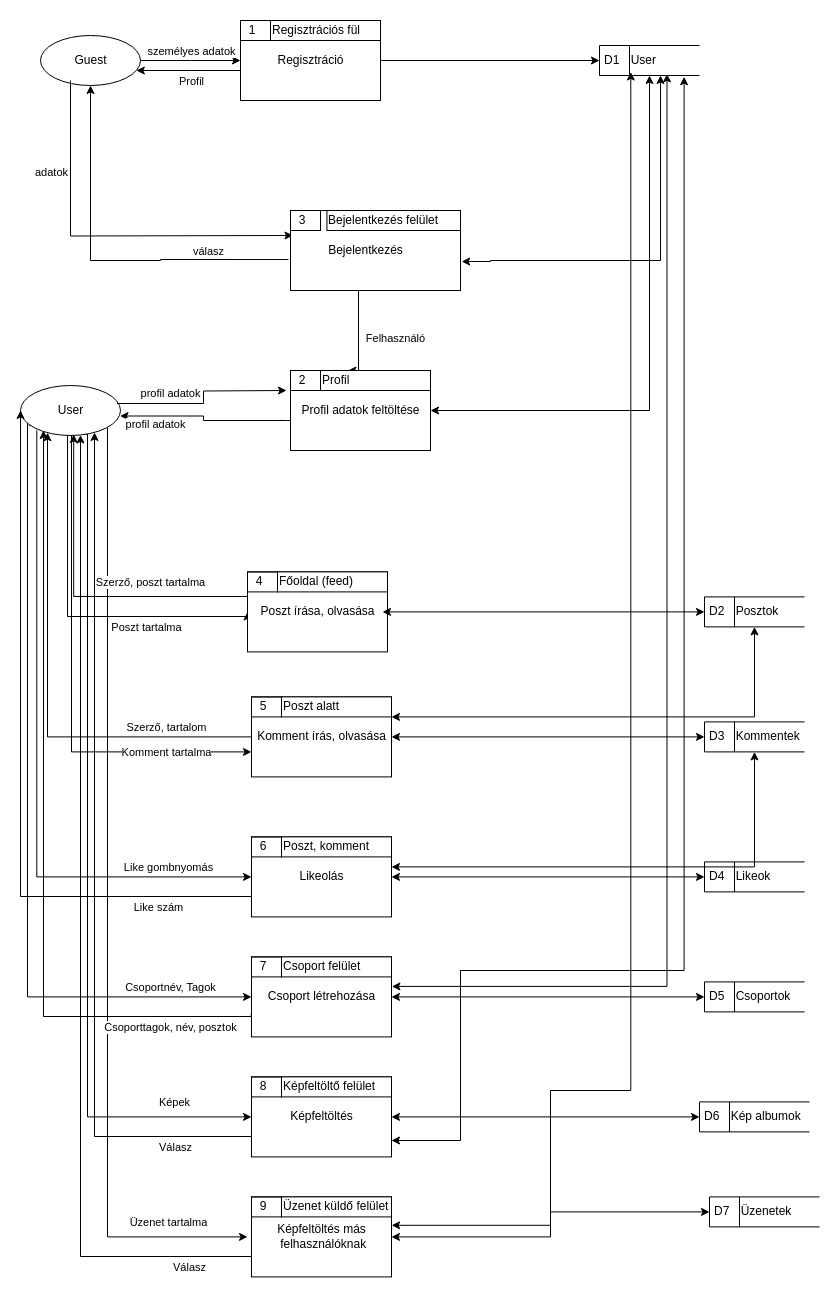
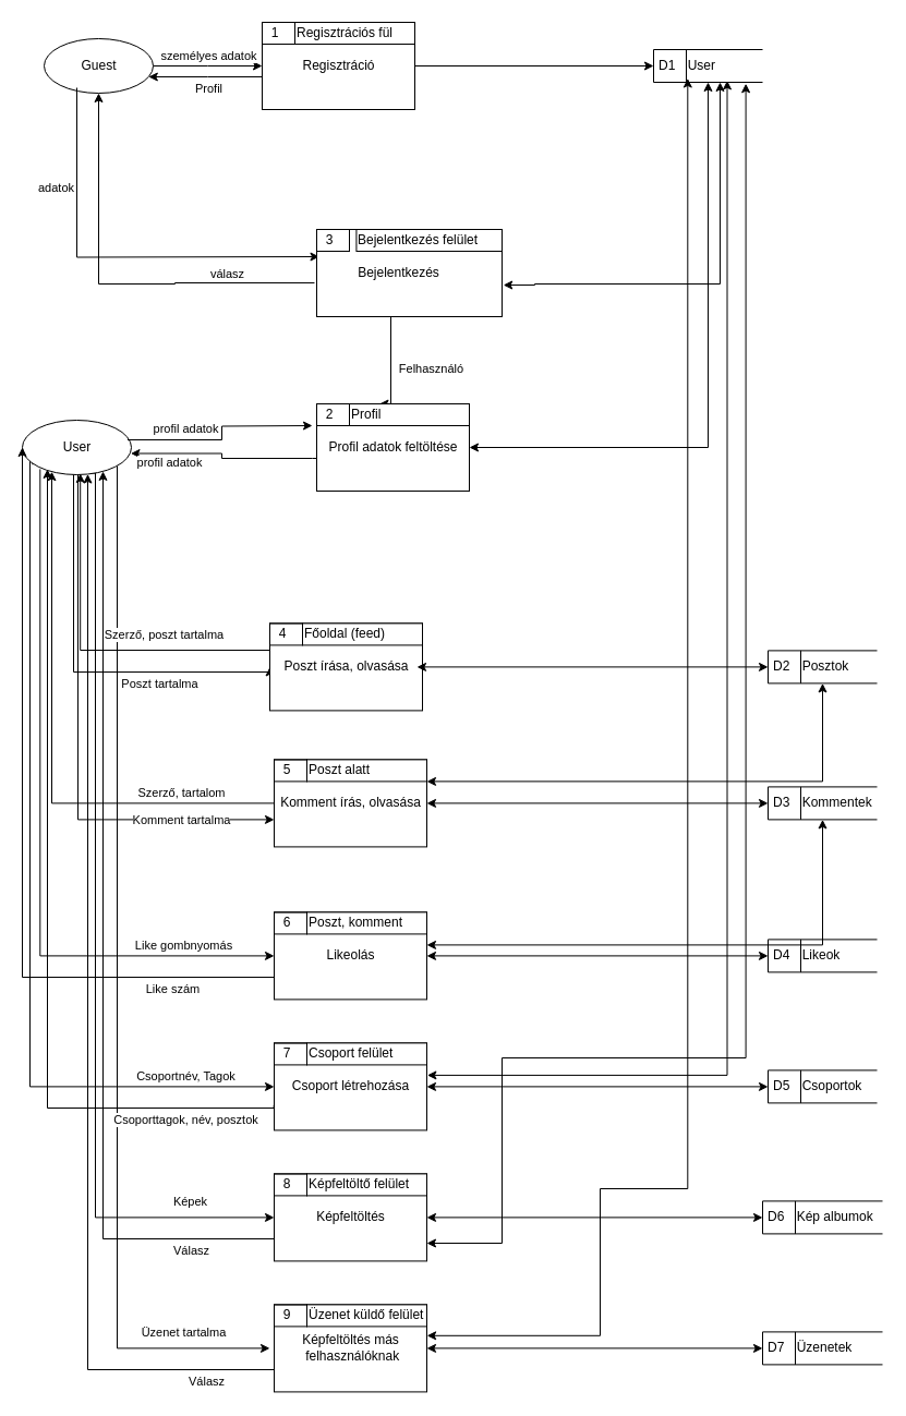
- <mxCell id="59" value="D7&lt;span style=&quot;white-space: pre&quot;&gt;&#09;&lt;/span&gt;Üzenetek" style="html=1;dashed=0;whitespace=wrap;shape=mxgraph.dfd.dataStoreID;align=left;spacingLeft=3;points=[[0,0],[0.5,0],[1,0],[0,0.5],[1,0.5],[0,1],[0.5,1],[1,1]];" parent="1" vertex="1"><mxGeometry x="709" y="1196.4" width="110" height="30" as="geometry" /></mxCell>
+ <mxCell id="59" value="D7&lt;span style=&quot;white-space: pre&quot;&gt;&#09;&lt;/span&gt;Üzenetek" style="html=1;dashed=0;whitespace=wrap;shape=mxgraph.dfd.dataStoreID;align=left;spacingLeft=3;points=[[0,0],[0.5,0],[1,0],[0,0.5],[1,0.5],[0,1],[0.5,1],[1,1]];" parent="1" vertex="1"><mxGeometry x="699" y="1221.4" width="110" height="30" as="geometry" /></mxCell>
